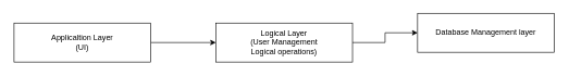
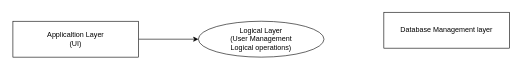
- <mxCell id="4" style="edgeStyle=orthogonalEdgeStyle;rounded=0;orthogonalLoop=1;jettySize=auto;html=1;" edge="1" parent="1" source="5" target="6"><mxGeometry relative="1" as="geometry" /></mxCell>
- <mxCell id="5" value="Logical Layer&lt;br&gt;(User Management&lt;br&gt;Logical operations)" style="rounded=0;whiteSpace=wrap;html=1;" vertex="1" parent="1"><mxGeometry x="330" y="35" width="210" height="60" as="geometry" /></mxCell>
+ <mxCell id="5" value="Logical Layer&lt;br&gt;(User Management&lt;br&gt;Logical operations)" style="ellipse;whiteSpace=wrap;html=1;" vertex="1" parent="1"><mxGeometry x="330" y="35" width="210" height="60" as="geometry" /></mxCell>
